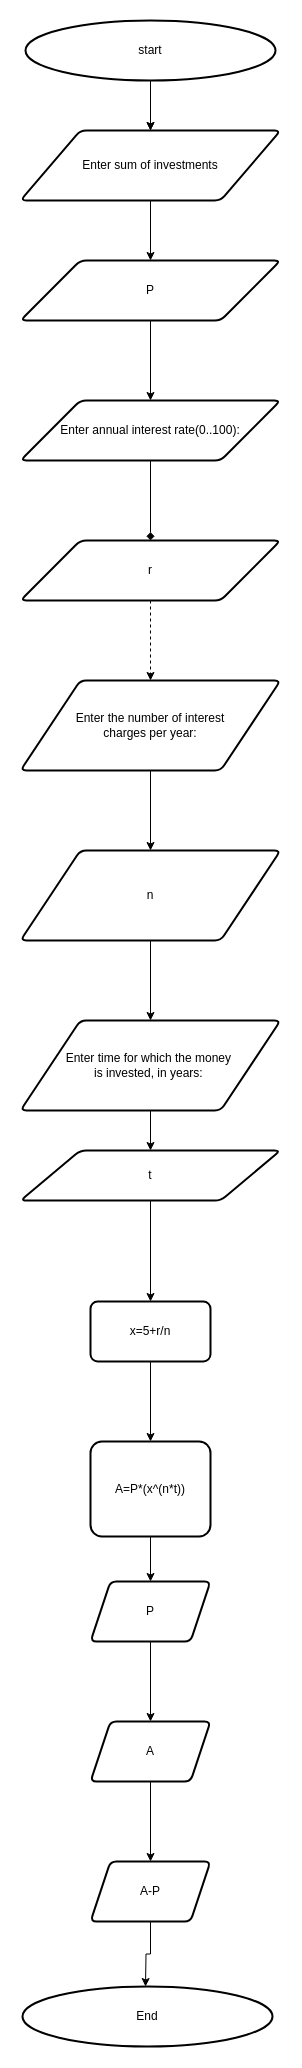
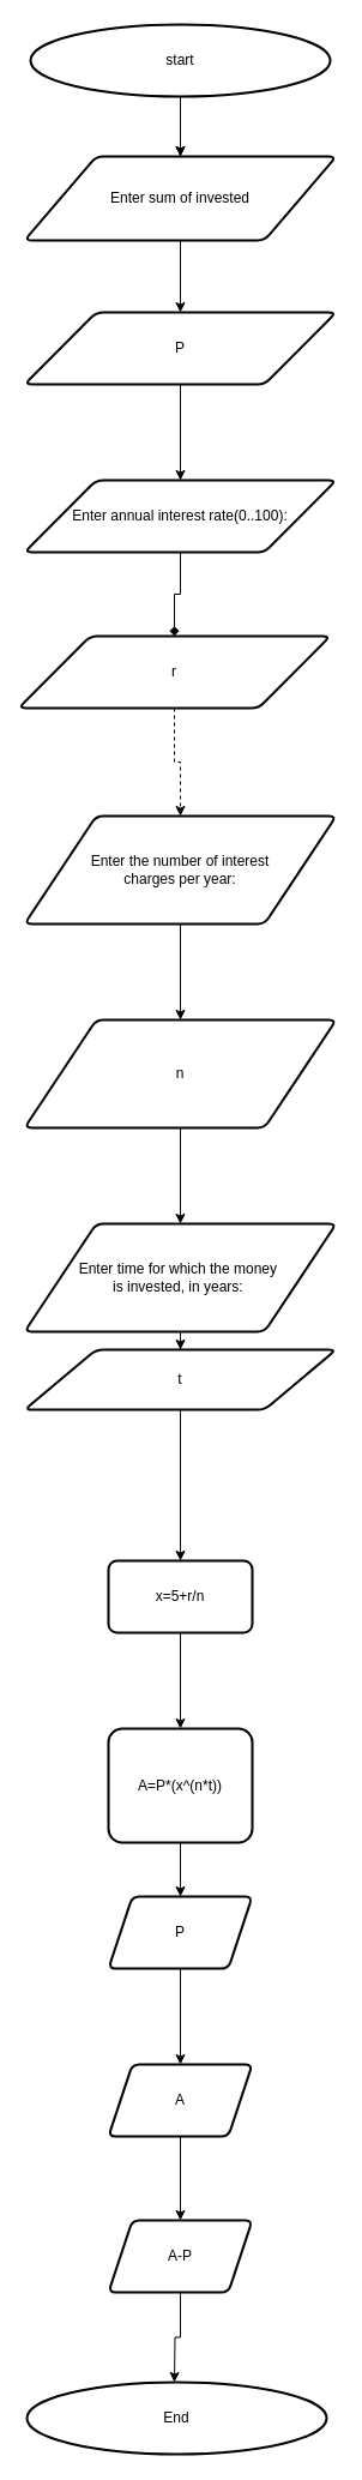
- <mxCell id="8" value="Enter sum of investments" style="shape=parallelogram;html=1;strokeWidth=2;perimeter=parallelogramPerimeter;whiteSpace=wrap;rounded=1;arcSize=12;size=0.23;align=center;" vertex="1" parent="1"><mxGeometry x="20" y="130" width="260" height="70" as="geometry" /></mxCell>
+ <mxCell id="8" value="Enter sum of invested" style="shape=parallelogram;html=1;strokeWidth=2;perimeter=parallelogramPerimeter;whiteSpace=wrap;rounded=1;arcSize=12;size=0.23;align=center;" vertex="1" parent="1"><mxGeometry x="20" y="130" width="260" height="70" as="geometry" /></mxCell>
- <mxCell id="12" value="r" style="shape=parallelogram;html=1;strokeWidth=2;perimeter=parallelogramPerimeter;whiteSpace=wrap;rounded=1;arcSize=12;size=0.23;" vertex="1" parent="1"><mxGeometry x="20" y="540" width="260" height="60" as="geometry" /></mxCell>
+ <mxCell id="12" value="r" style="shape=parallelogram;html=1;strokeWidth=2;perimeter=parallelogramPerimeter;whiteSpace=wrap;rounded=1;arcSize=12;size=0.23;" vertex="1" parent="1"><mxGeometry x="15" y="530" width="260" height="60" as="geometry" /></mxCell>
- <mxCell id="31" value="t" style="shape=parallelogram;html=1;strokeWidth=2;perimeter=parallelogramPerimeter;whiteSpace=wrap;rounded=1;arcSize=12;size=0.23;" vertex="1" parent="1"><mxGeometry x="20" y="1150" width="260" height="50" as="geometry" /></mxCell>
+ <mxCell id="31" value="t" style="shape=parallelogram;html=1;strokeWidth=2;perimeter=parallelogramPerimeter;whiteSpace=wrap;rounded=1;arcSize=12;size=0.23;" vertex="1" parent="1"><mxGeometry x="20" y="1125" width="260" height="50" as="geometry" /></mxCell>
- <mxCell id="28" value="A-P" style="shape=parallelogram;perimeter=parallelogramPerimeter;whiteSpace=wrap;html=1;fixedSize=1;strokeWidth=2;rounded=1;arcSize=12;" vertex="1" parent="1"><mxGeometry x="90" y="1861" width="120" height="60" as="geometry" /></mxCell>
+ <mxCell id="28" value="A-P" style="shape=parallelogram;perimeter=parallelogramPerimeter;whiteSpace=wrap;html=1;fixedSize=1;strokeWidth=2;rounded=1;arcSize=12;" vertex="1" parent="1"><mxGeometry x="90" y="1851" width="120" height="60" as="geometry" /></mxCell>
